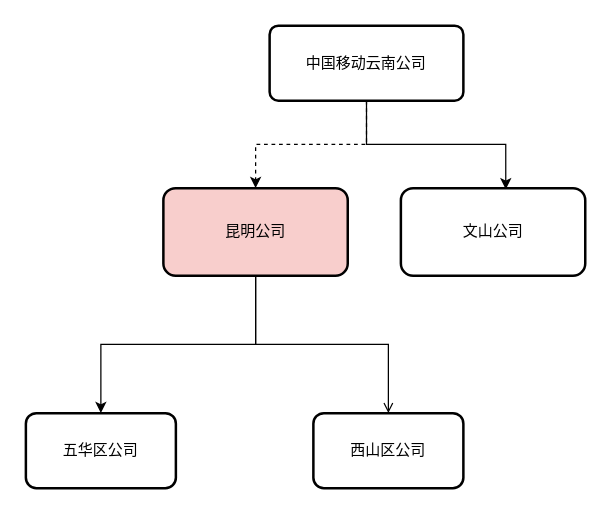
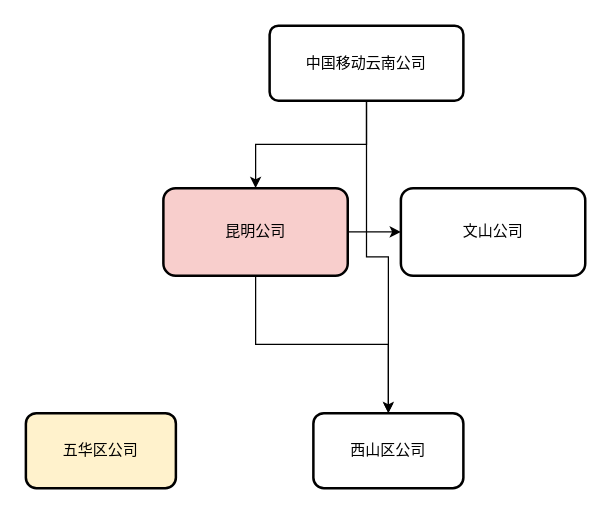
- <mxCell id="2" value="" style="edgeStyle=orthogonalEdgeStyle;rounded=0;orthogonalLoop=1;jettySize=auto;html=1;dashed=1;" edge="1" parent="1" source="3" target="6"><mxGeometry relative="1" as="geometry" /></mxCell>
+ <mxCell id="2" value="" style="edgeStyle=orthogonalEdgeStyle;rounded=0;orthogonalLoop=1;jettySize=auto;html=1;" edge="1" parent="1" source="3" target="6"><mxGeometry relative="1" as="geometry" /></mxCell>
- <mxCell id="8" style="edgeStyle=orthogonalEdgeStyle;rounded=0;orthogonalLoop=1;jettySize=auto;html=1;entryX=0.569;entryY=0.014;entryDx=0;entryDy=0;entryPerimeter=0;" edge="1" parent="1" source="3" target="7"><mxGeometry relative="1" as="geometry" /></mxCell>
+ <mxCell id="8" style="edgeStyle=orthogonalEdgeStyle;rounded=0;orthogonalLoop=1;jettySize=auto;html=1;" edge="1" parent="1" source="3" target="10"><mxGeometry relative="1" as="geometry" /></mxCell>
- <mxCell id="4" value="" style="edgeStyle=orthogonalEdgeStyle;rounded=0;orthogonalLoop=1;jettySize=auto;html=1;" edge="1" parent="1" source="6" target="9"><mxGeometry relative="1" as="geometry" /></mxCell>
+ <mxCell id="4" value="" style="edgeStyle=orthogonalEdgeStyle;rounded=0;orthogonalLoop=1;jettySize=auto;html=1;" edge="1" parent="1" source="6" target="7"><mxGeometry relative="1" as="geometry" /></mxCell>
- <mxCell id="9" value="五华区公司" style="whiteSpace=wrap;html=1;rounded=1;arcSize=14;strokeWidth=2;" vertex="1" parent="1"><mxGeometry x="20" y="330" width="120" height="60" as="geometry" /></mxCell>
+ <mxCell id="9" value="五华区公司" style="whiteSpace=wrap;html=1;rounded=1;arcSize=14;strokeWidth=2;fillColor=#fff2cc;" vertex="1" parent="1"><mxGeometry x="20" y="330" width="120" height="60" as="geometry" /></mxCell>
